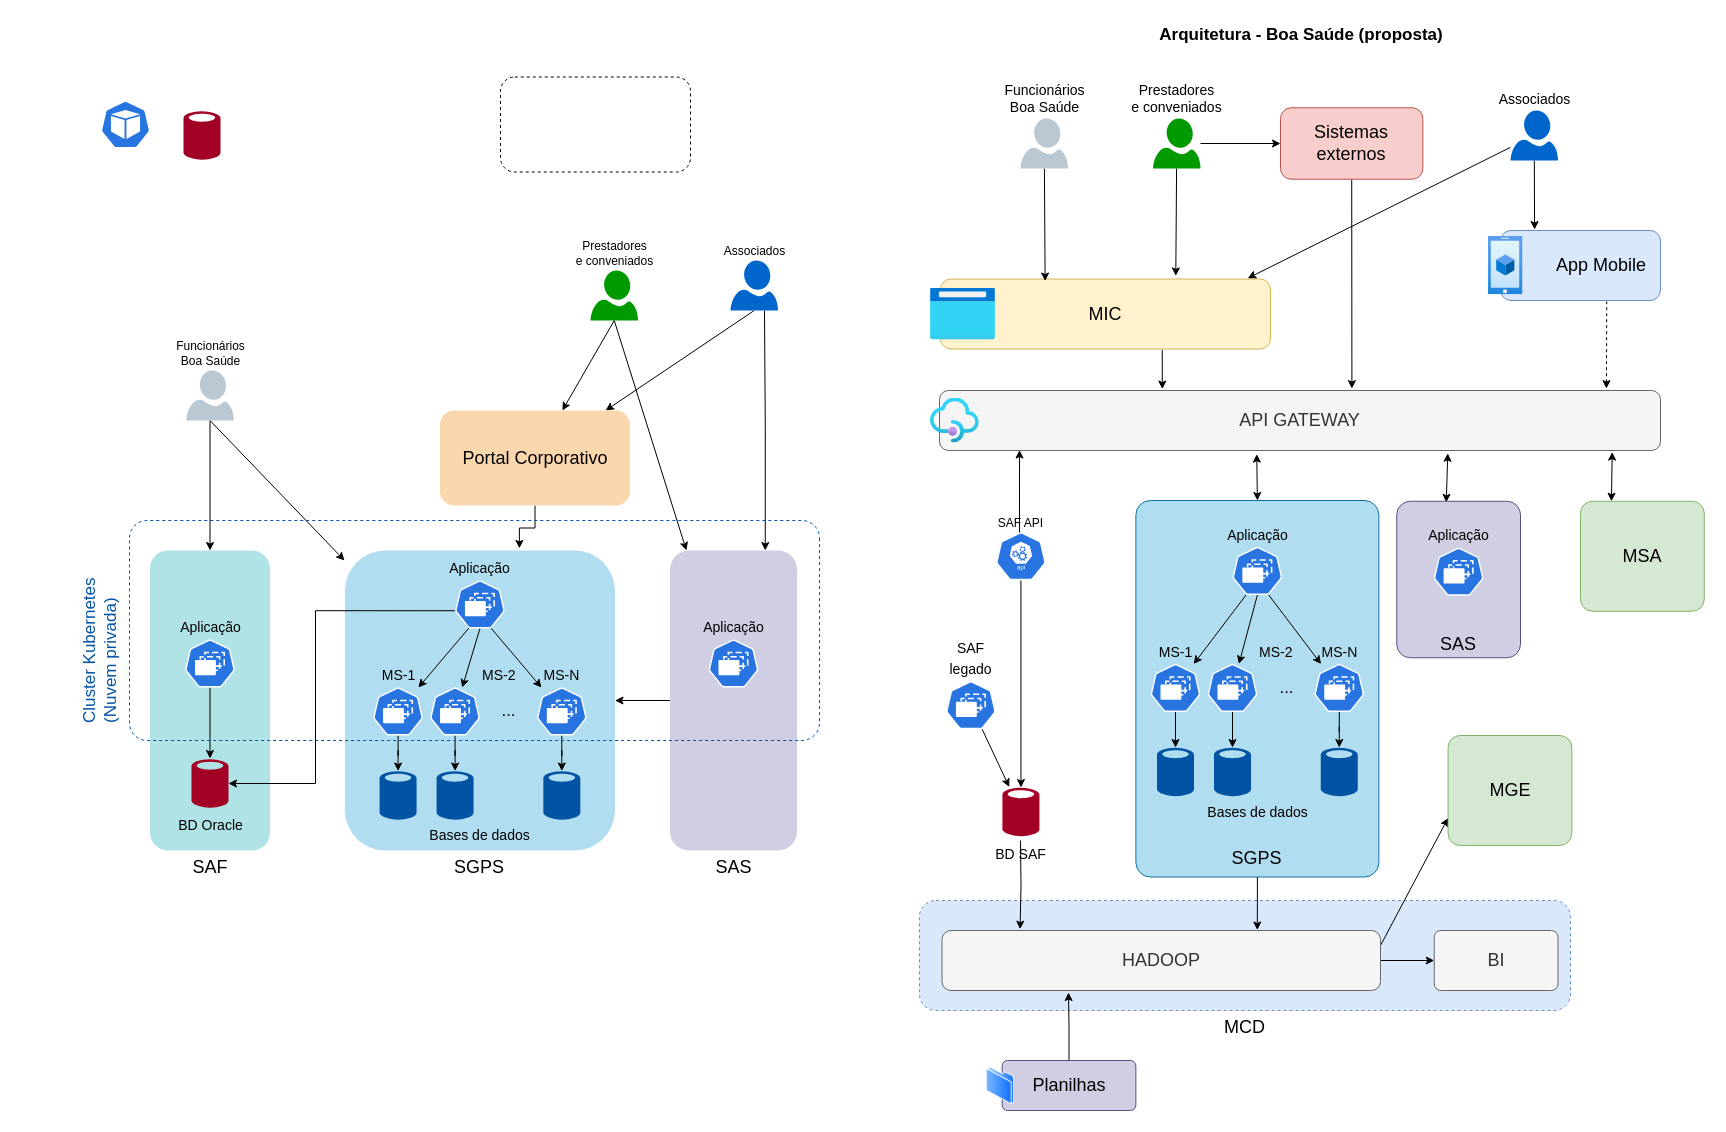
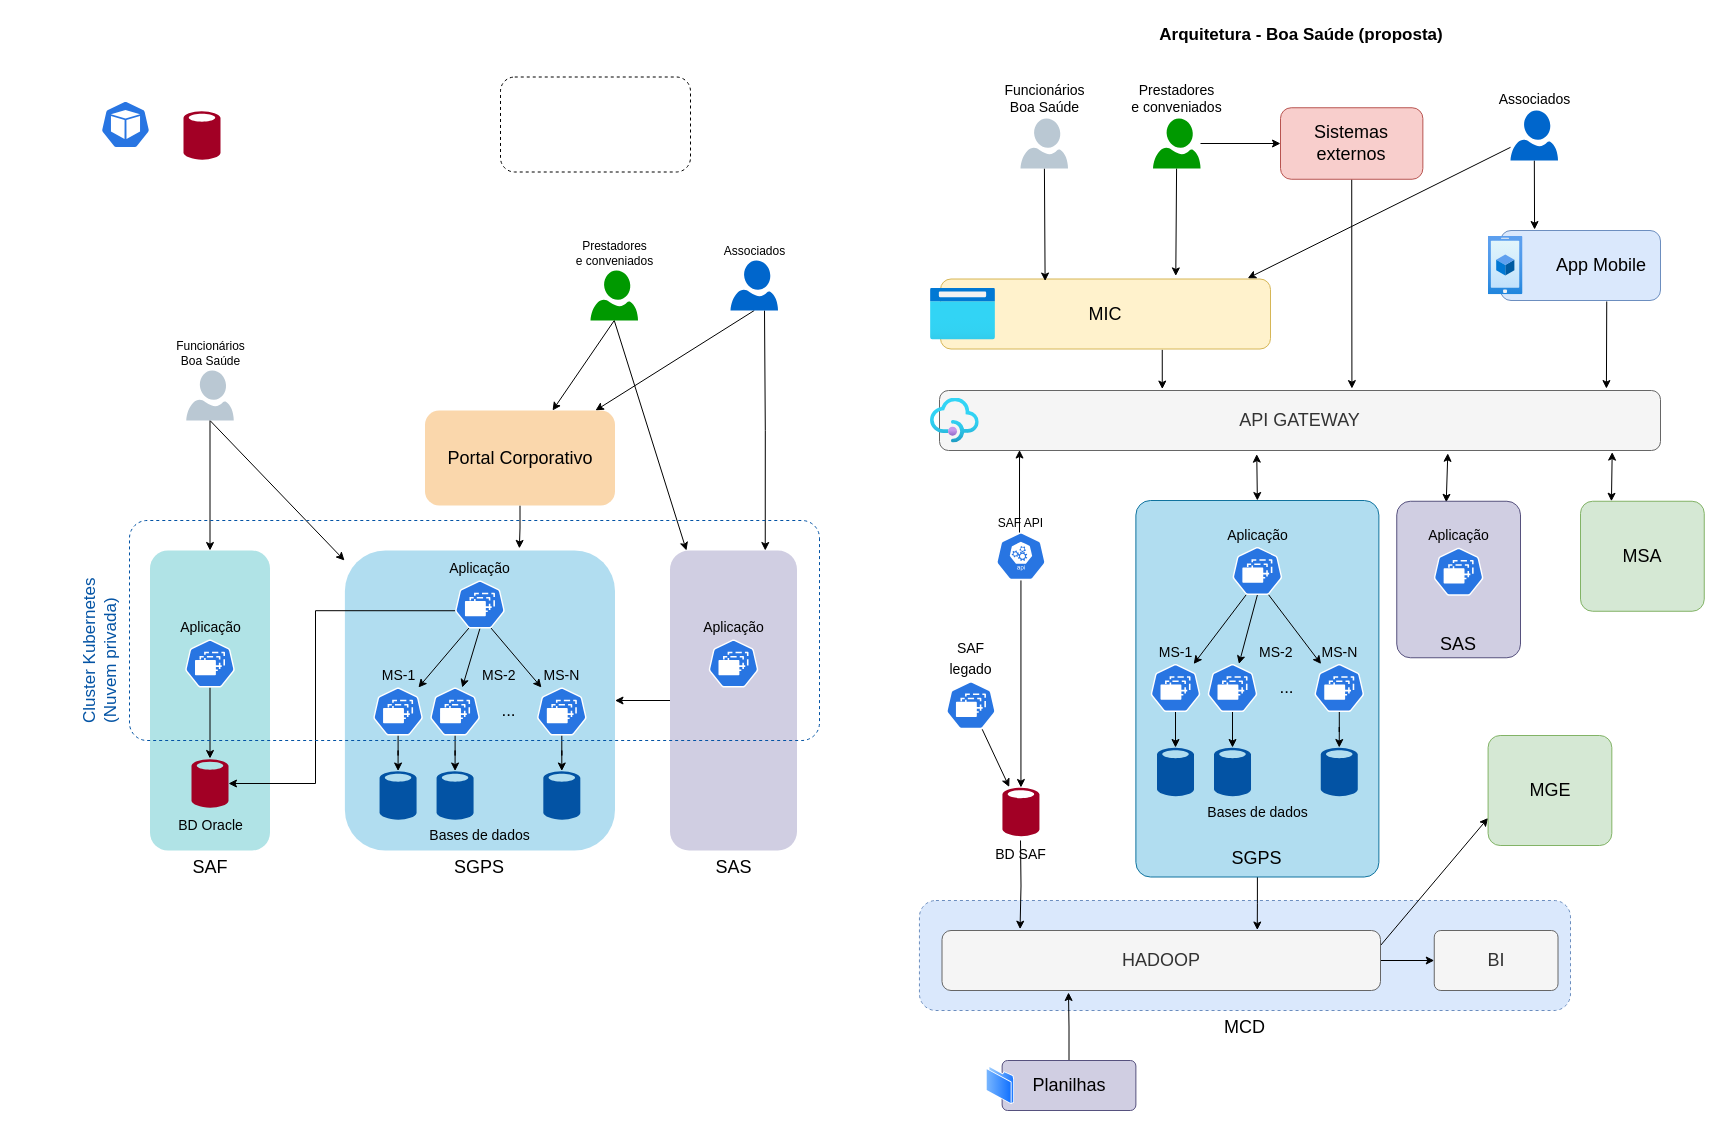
- <mxCell id="46" style="edgeStyle=none;rounded=0;orthogonalLoop=1;jettySize=auto;html=1;entryX=0.664;entryY=1.014;entryDx=0;entryDy=0;startArrow=classic;startFill=1;endArrow=none;endFill=0;exitX=0.925;exitY=-0.032;exitDx=0;exitDy=0;exitPerimeter=0;entryPerimeter=0;dashed=1;" parent="1" source="51" target="53" edge="1"><mxGeometry relative="1" as="geometry" /></mxCell>
+ <mxCell id="46" style="edgeStyle=none;rounded=0;orthogonalLoop=1;jettySize=auto;html=1;entryX=0.664;entryY=1.014;entryDx=0;entryDy=0;startArrow=classic;startFill=1;endArrow=none;endFill=0;exitX=0.925;exitY=-0.032;exitDx=0;exitDy=0;exitPerimeter=0;entryPerimeter=0;" parent="1" source="51" target="53" edge="1"><mxGeometry relative="1" as="geometry" /></mxCell>
- <mxCell id="39" value="Portal Corporativo" style="rounded=1;whiteSpace=wrap;html=1;fillColor=#fad7ac;fontSize=18;dashed=1;labelPosition=center;verticalLabelPosition=middle;align=center;verticalAlign=middle;strokeColor=none;" parent="1" vertex="1"><mxGeometry x="439.5" y="410" width="190" height="95" as="geometry" /></mxCell>
+ <mxCell id="39" value="Portal Corporativo" style="rounded=1;whiteSpace=wrap;html=1;fillColor=#fad7ac;fontSize=18;dashed=1;labelPosition=center;verticalLabelPosition=middle;align=center;verticalAlign=middle;strokeColor=none;" parent="1" vertex="1"><mxGeometry x="424.5" y="410" width="190" height="95" as="geometry" /></mxCell>
- <mxCell id="99" value="&lt;span style=&quot;font-size: 18px&quot;&gt;MGE&lt;/span&gt;" style="rounded=1;whiteSpace=wrap;html=1;fillColor=#d5e8d4;strokeColor=#82b366;labelPosition=center;verticalLabelPosition=middle;align=center;verticalAlign=middle;spacingBottom=0;spacingTop=0;arcSize=11;" parent="1" vertex="1"><mxGeometry x="1447.58" y="735" width="123.75" height="110" as="geometry" /></mxCell>
+ <mxCell id="99" value="&lt;span style=&quot;font-size: 18px&quot;&gt;MGE&lt;/span&gt;" style="rounded=1;whiteSpace=wrap;html=1;fillColor=#d5e8d4;strokeColor=#82b366;labelPosition=center;verticalLabelPosition=middle;align=center;verticalAlign=middle;spacingBottom=0;spacingTop=0;arcSize=11;" parent="1" vertex="1"><mxGeometry x="1487.58" y="735" width="123.75" height="110" as="geometry" /></mxCell>
